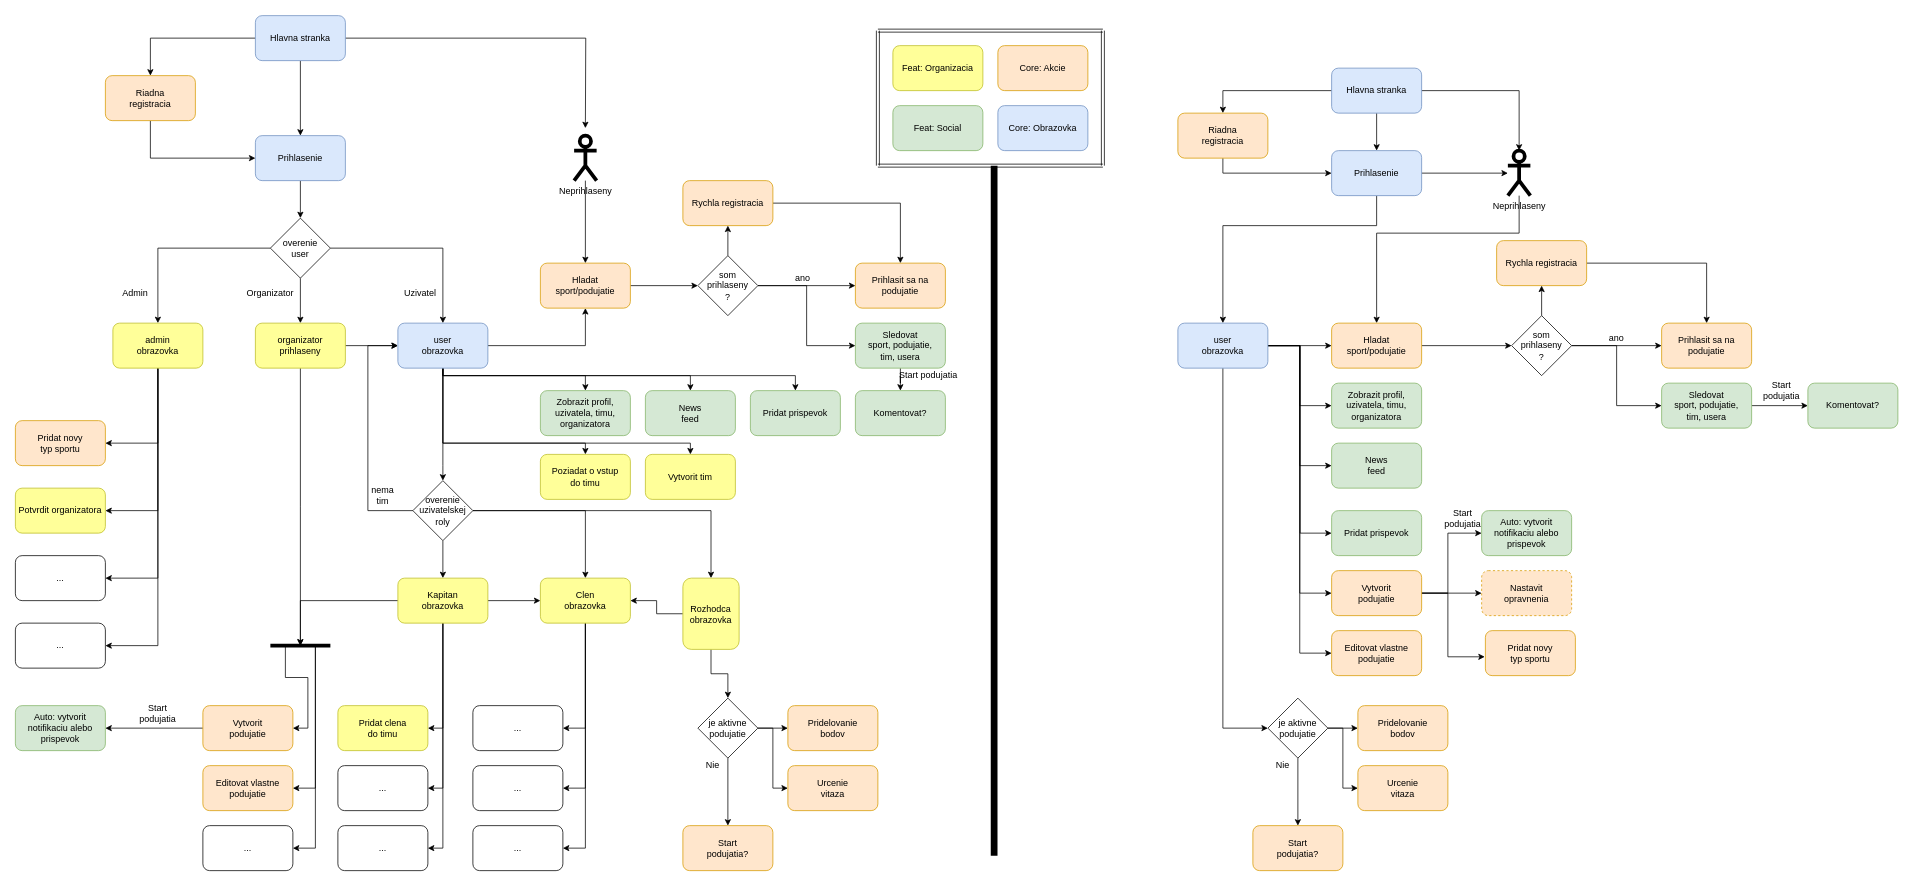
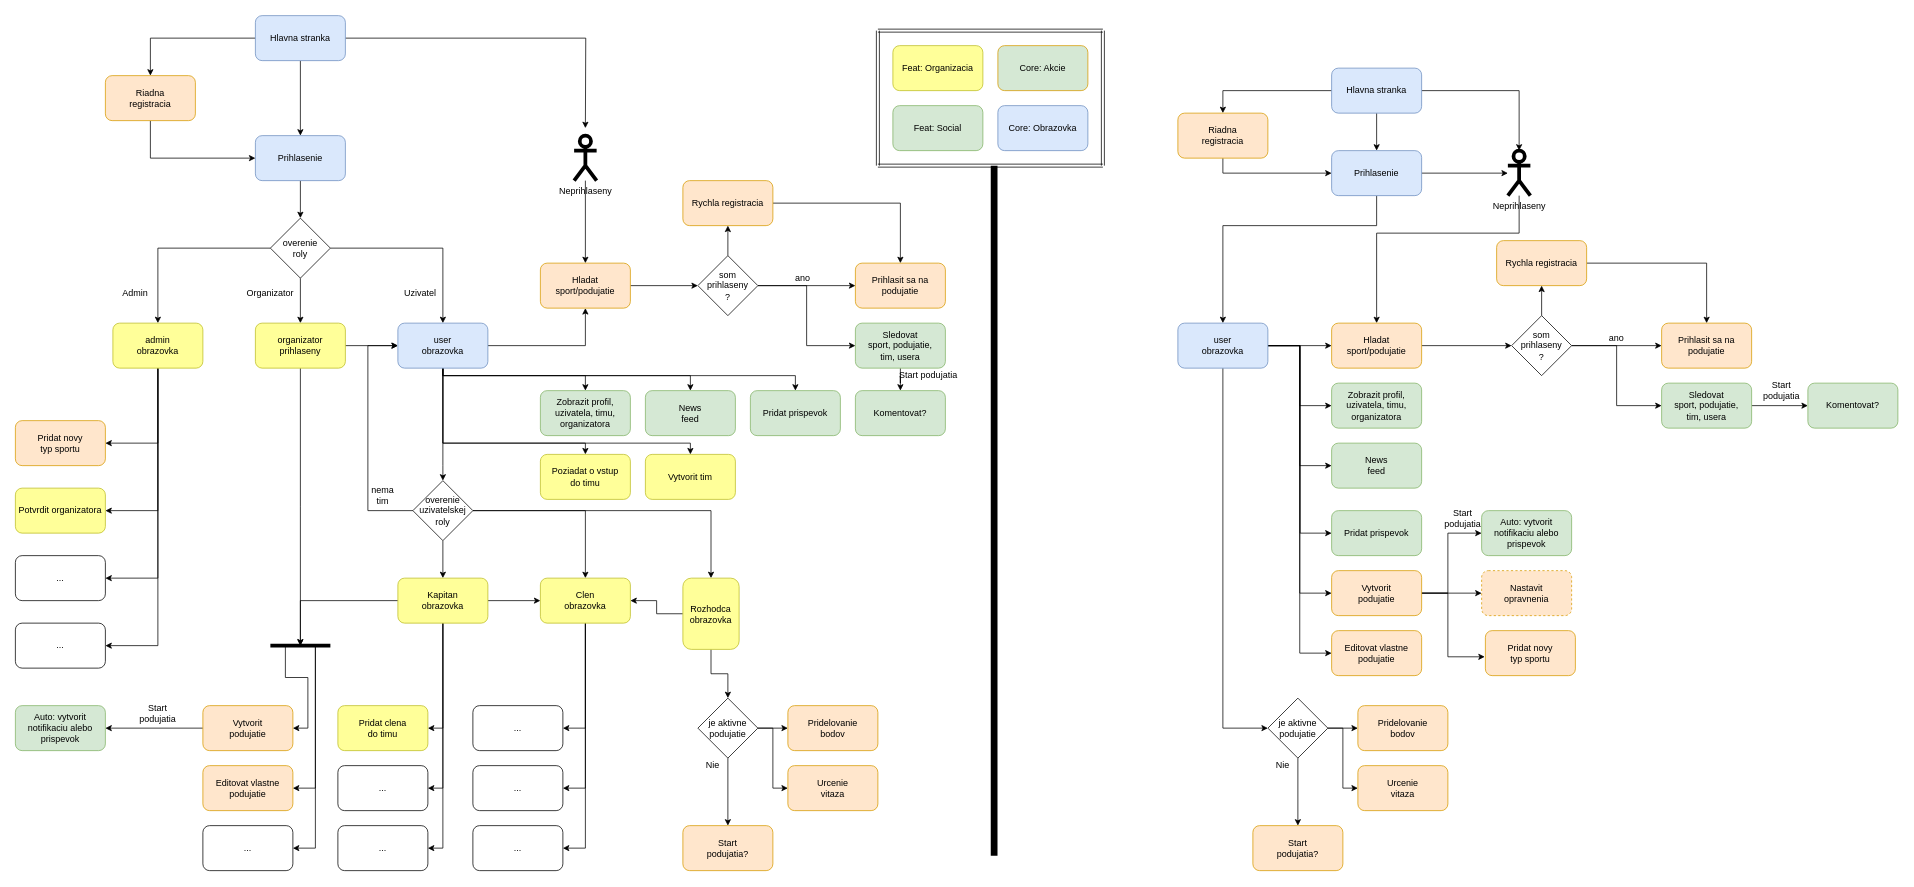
- <mxCell id="128" value="Core: Akcie" style="rounded=1;whiteSpace=wrap;html=1;fillColor=#ffe6cc;strokeColor=#d79b00;" vertex="1" parent="1"><mxGeometry x="1330" y="60" width="120" height="60" as="geometry" /></mxCell>
+ <mxCell id="128" value="Core: Akcie" style="rounded=1;whiteSpace=wrap;html=1;fillColor=#d5e8d4;strokeColor=#d79b00;" vertex="1" parent="1"><mxGeometry x="1330" y="60" width="120" height="60" as="geometry" /></mxCell>
- <mxCell id="7" value="overenie &lt;br&gt;user" style="rhombus;whiteSpace=wrap;html=1;" parent="1" vertex="1"><mxGeometry x="360" y="290" width="80" height="80" as="geometry" /></mxCell>
+ <mxCell id="7" value="overenie &lt;br&gt;roly" style="rhombus;whiteSpace=wrap;html=1;" parent="1" vertex="1"><mxGeometry x="360" y="290" width="80" height="80" as="geometry" /></mxCell>
